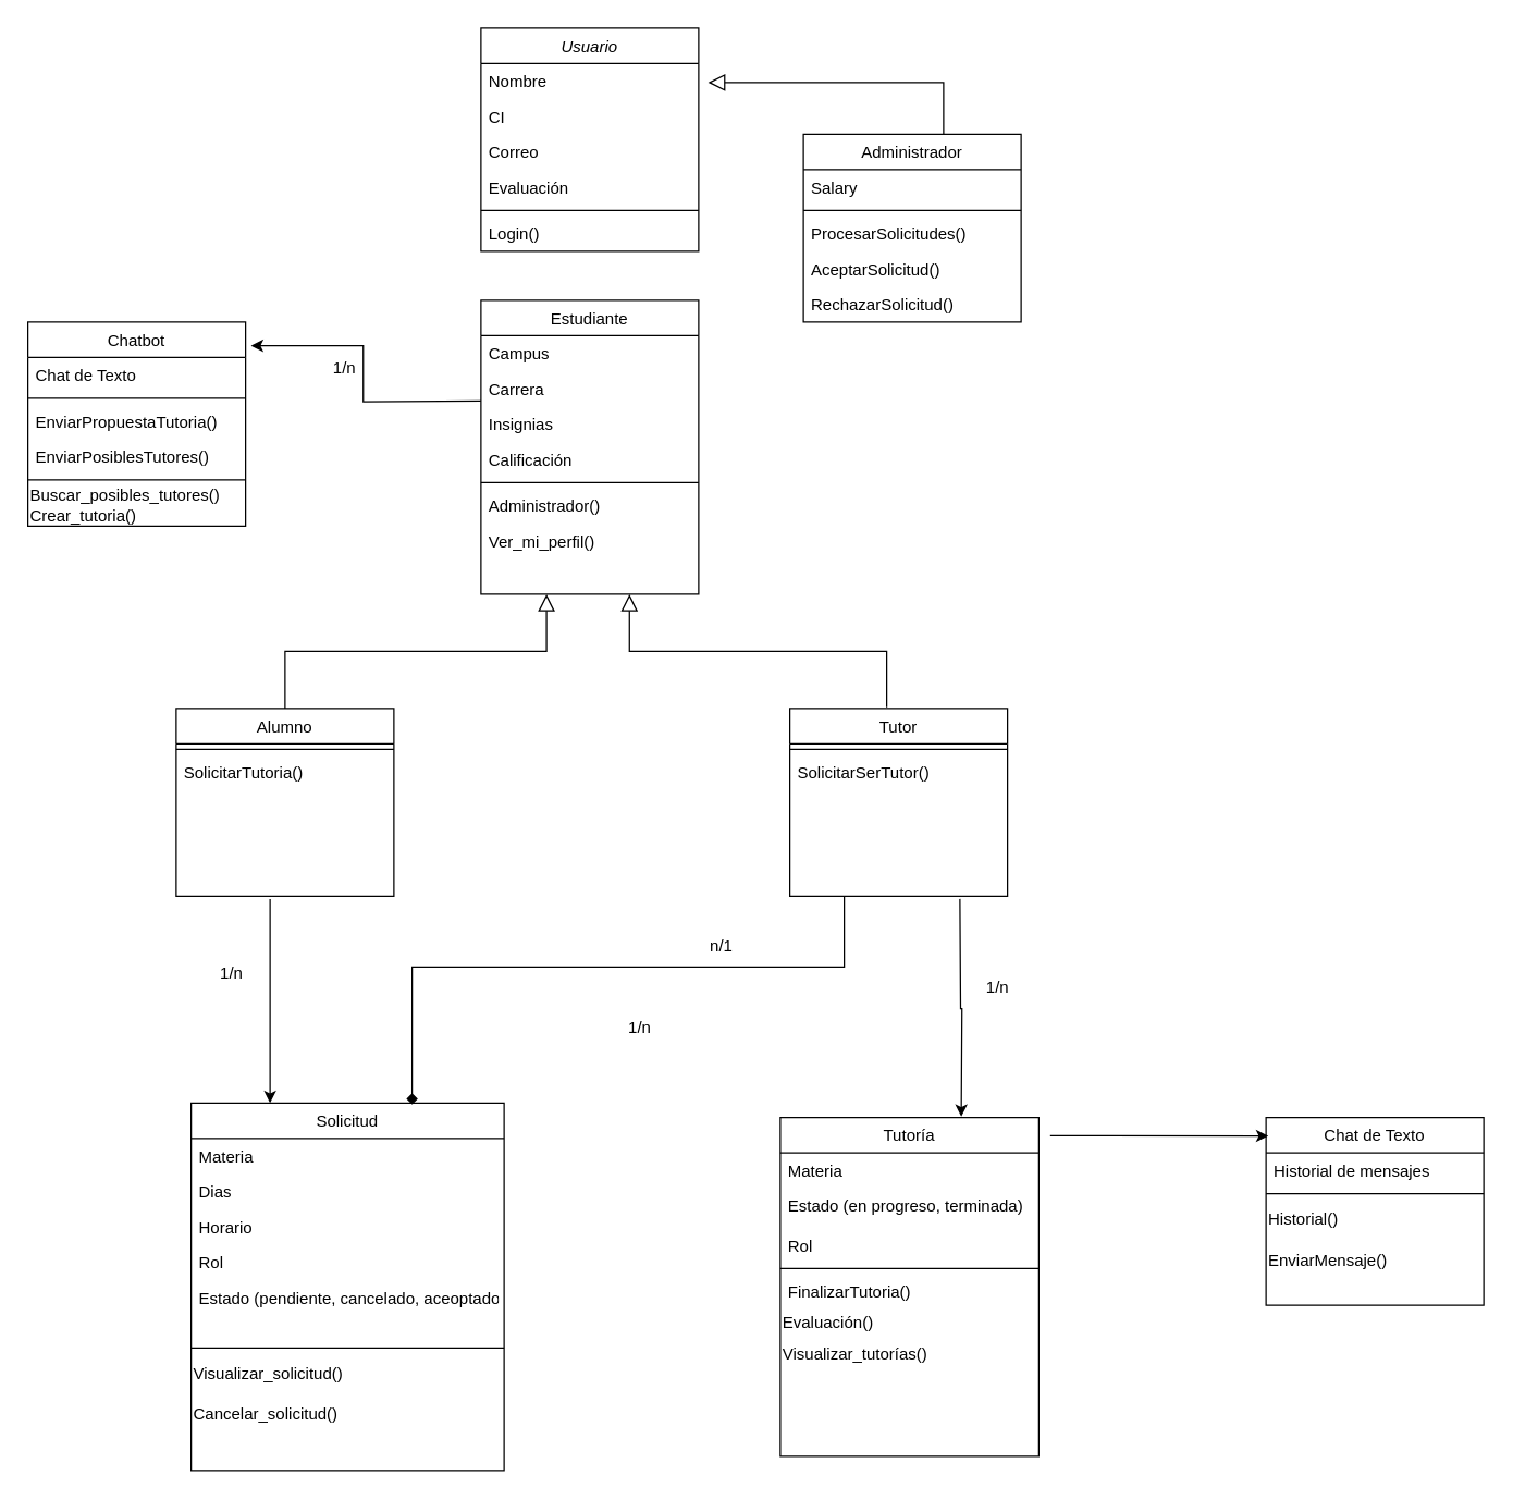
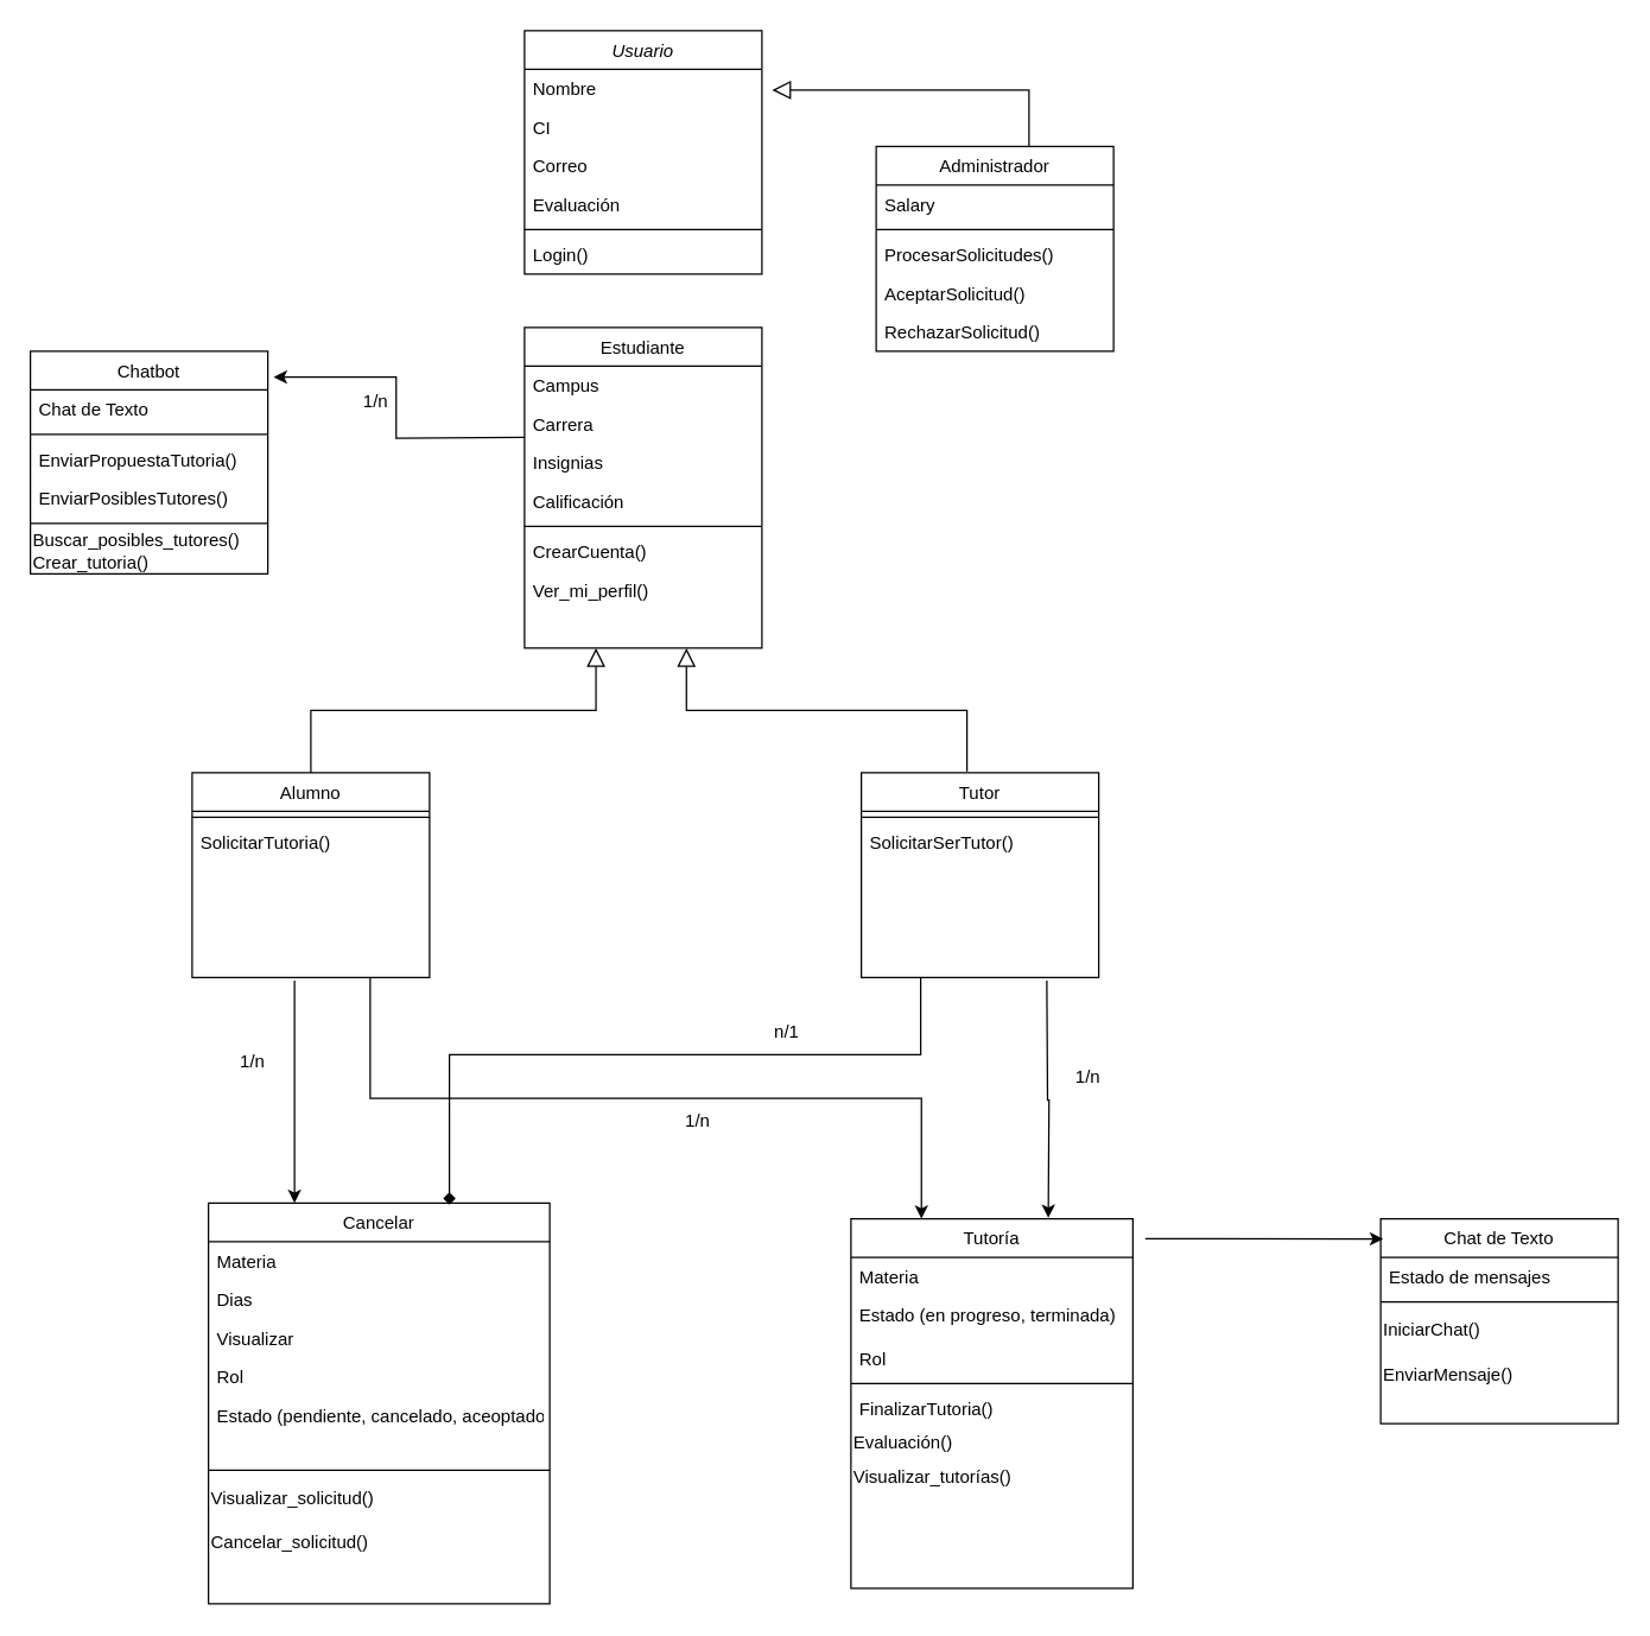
- <mxCell id="15" value="Administrador()" style="text;align=left;verticalAlign=top;spacingLeft=4;spacingRight=4;overflow=hidden;rotatable=0;points=[[0,0.5],[1,0.5]];portConstraint=eastwest;rounded=0;shadow=0;html=0;" parent="9" vertex="1"><mxGeometry y="138" width="160" height="26" as="geometry" /></mxCell>
+ <mxCell id="15" value="CrearCuenta()" style="text;align=left;verticalAlign=top;spacingLeft=4;spacingRight=4;overflow=hidden;rotatable=0;points=[[0,0.5],[1,0.5]];portConstraint=eastwest;rounded=0;shadow=0;html=0;" parent="9" vertex="1"><mxGeometry y="138" width="160" height="26" as="geometry" /></mxCell>
+ <mxCell id="63" style="edgeStyle=orthogonalEdgeStyle;rounded=0;orthogonalLoop=1;jettySize=auto;html=1;exitX=0.75;exitY=1;exitDx=0;exitDy=0;entryX=0.25;entryY=0;entryDx=0;entryDy=0;" parent="1" source="24" target="30" edge="1"><mxGeometry relative="1" as="geometry"><mxPoint x="345" y="618" as="sourcePoint" /><mxPoint x="394" y="642" as="targetPoint" /></mxGeometry></mxCell>
- <mxCell id="53" value="Solicitud" style="swimlane;fontStyle=0;align=center;verticalAlign=top;childLayout=stackLayout;horizontal=1;startSize=26;horizontalStack=0;resizeParent=1;resizeLast=0;collapsible=1;marginBottom=0;rounded=0;shadow=0;strokeWidth=1;" parent="1" vertex="1"><mxGeometry x="140" y="810" width="230" height="270" as="geometry"><mxRectangle x="340" y="380" width="170" height="26" as="alternateBounds" /></mxGeometry></mxCell>
+ <mxCell id="53" value="Cancelar" style="swimlane;fontStyle=0;align=center;verticalAlign=top;childLayout=stackLayout;horizontal=1;startSize=26;horizontalStack=0;resizeParent=1;resizeLast=0;collapsible=1;marginBottom=0;rounded=0;shadow=0;strokeWidth=1;" parent="1" vertex="1"><mxGeometry x="140" y="810" width="230" height="270" as="geometry"><mxRectangle x="340" y="380" width="170" height="26" as="alternateBounds" /></mxGeometry></mxCell>
- <mxCell id="48" value="Historial de mensajes" style="text;align=left;verticalAlign=top;spacingLeft=4;spacingRight=4;overflow=hidden;rotatable=0;points=[[0,0.5],[1,0.5]];portConstraint=eastwest;" parent="47" vertex="1"><mxGeometry y="26" width="160" height="26" as="geometry" /></mxCell>
+ <mxCell id="48" value="Estado de mensajes" style="text;align=left;verticalAlign=top;spacingLeft=4;spacingRight=4;overflow=hidden;rotatable=0;points=[[0,0.5],[1,0.5]];portConstraint=eastwest;" parent="47" vertex="1"><mxGeometry y="26" width="160" height="26" as="geometry" /></mxCell>
- <mxCell id="50" value="Historial()" style="text;html=1;strokeColor=none;fillColor=none;align=left;verticalAlign=middle;whiteSpace=wrap;rounded=0;" parent="47" vertex="1"><mxGeometry y="60" width="160" height="30" as="geometry" /></mxCell>
+ <mxCell id="50" value="IniciarChat()" style="text;html=1;strokeColor=none;fillColor=none;align=left;verticalAlign=middle;whiteSpace=wrap;rounded=0;" parent="47" vertex="1"><mxGeometry y="60" width="160" height="30" as="geometry" /></mxCell>
- <mxCell id="56" value="Horario" style="text;align=left;verticalAlign=top;spacingLeft=4;spacingRight=4;overflow=hidden;rotatable=0;points=[[0,0.5],[1,0.5]];portConstraint=eastwest;" parent="53" vertex="1"><mxGeometry y="78" width="230" height="26" as="geometry" /></mxCell>
+ <mxCell id="56" value="Visualizar" style="text;align=left;verticalAlign=top;spacingLeft=4;spacingRight=4;overflow=hidden;rotatable=0;points=[[0,0.5],[1,0.5]];portConstraint=eastwest;" parent="53" vertex="1"><mxGeometry y="78" width="230" height="26" as="geometry" /></mxCell>
